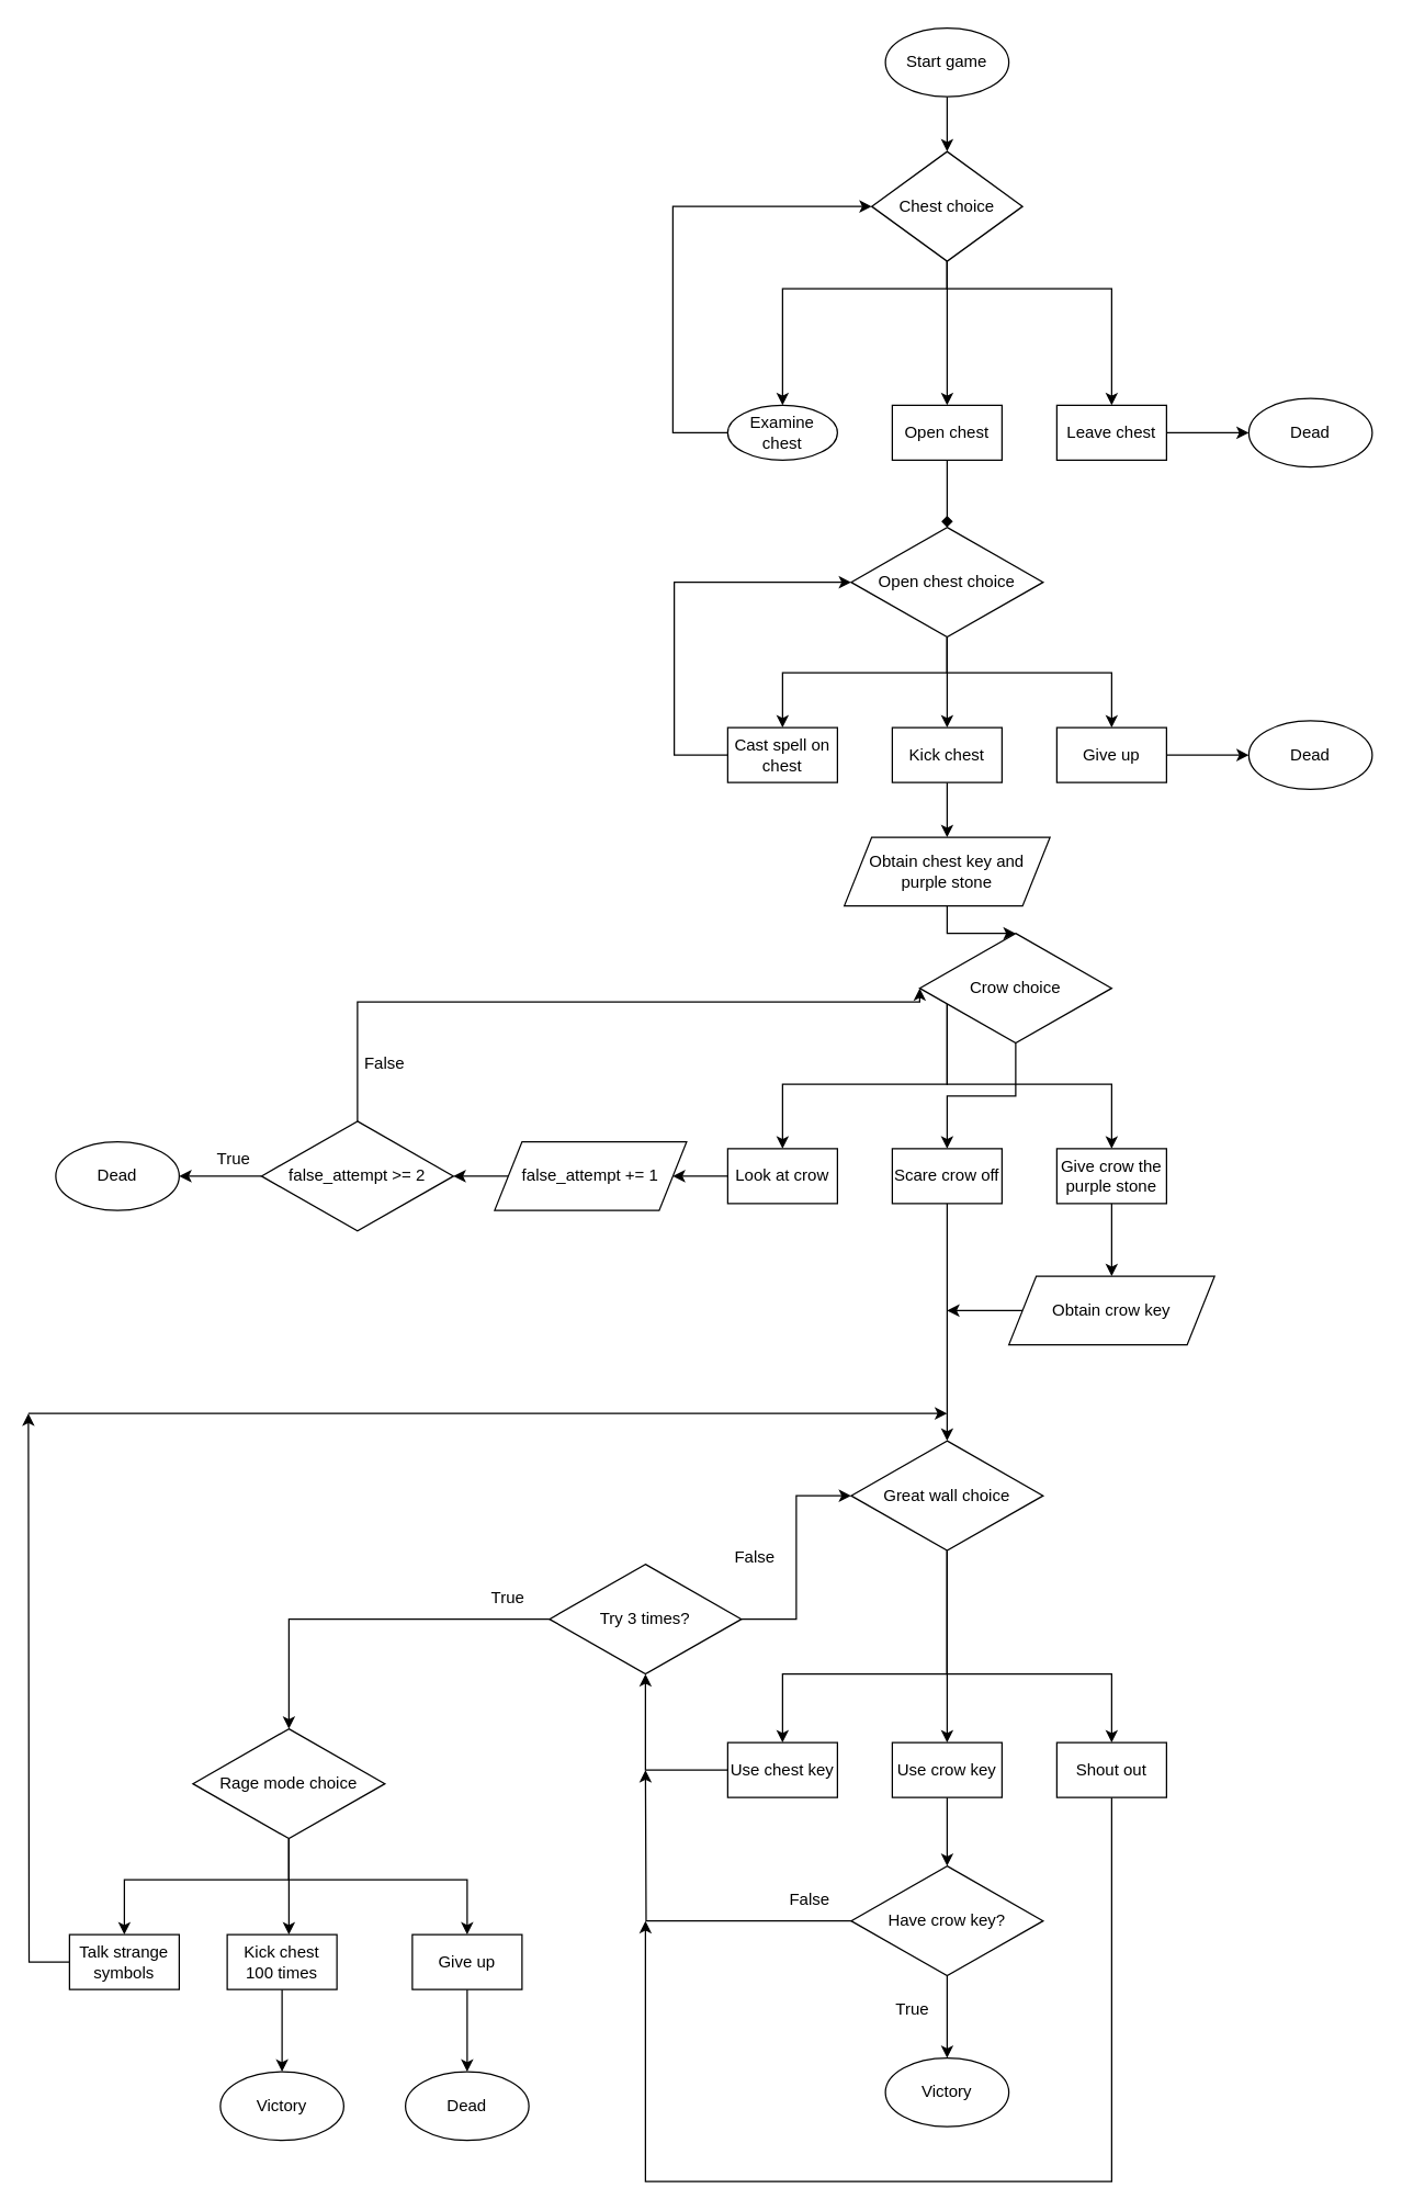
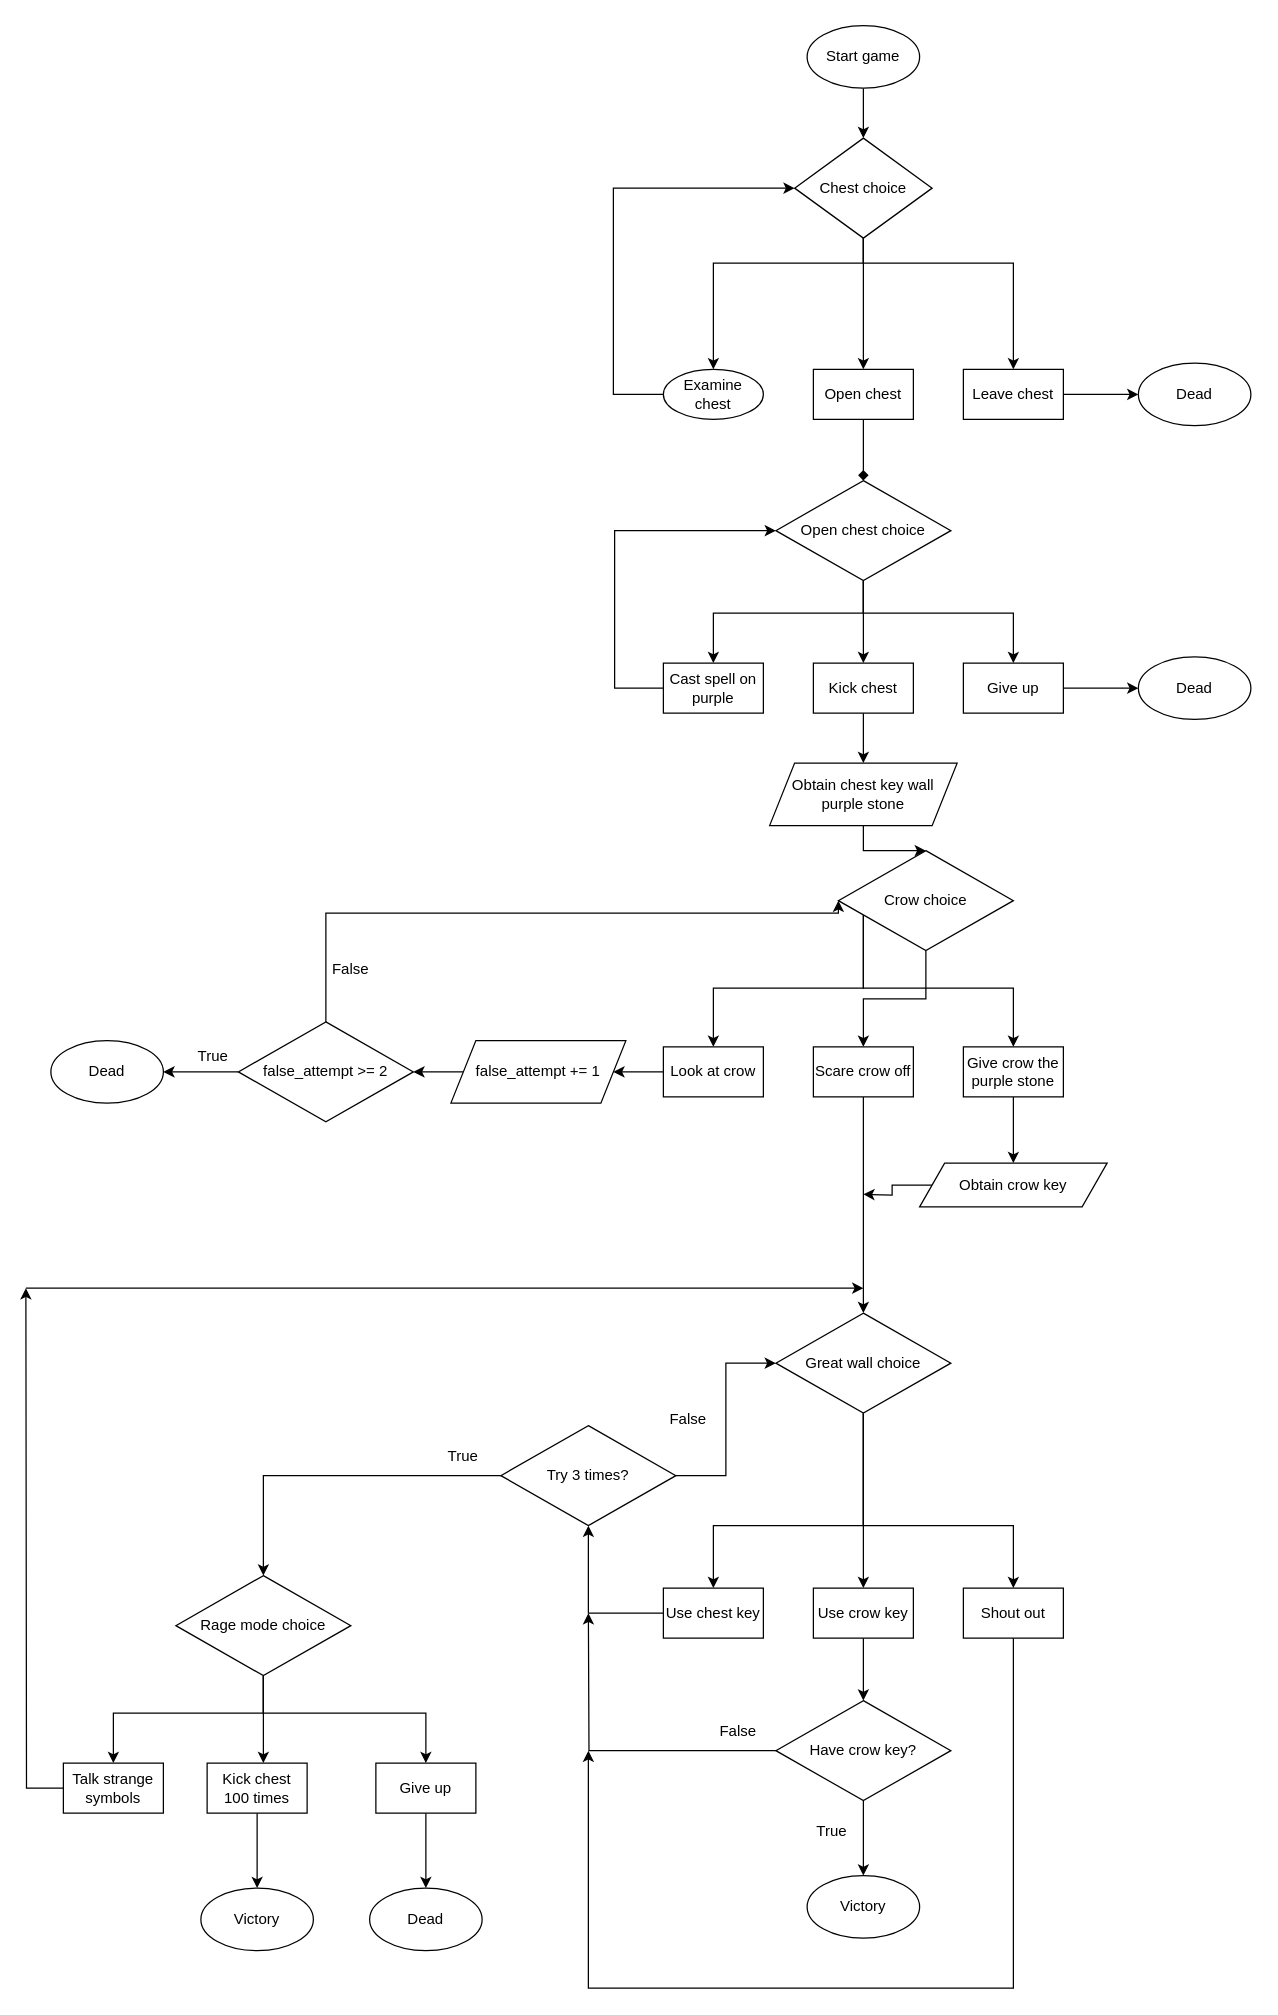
- <mxCell id="20" value="Cast spell on chest" style="rounded=0;whiteSpace=wrap;html=1;" vertex="1" parent="1"><mxGeometry x="530" y="530" width="80" height="40" as="geometry" /></mxCell>
+ <mxCell id="20" value="Cast spell on purple" style="rounded=0;whiteSpace=wrap;html=1;" vertex="1" parent="1"><mxGeometry x="530" y="530" width="80" height="40" as="geometry" /></mxCell>
- <mxCell id="45" value="Obtain chest key and purple stone" style="shape=parallelogram;perimeter=parallelogramPerimeter;whiteSpace=wrap;html=1;fixedSize=1;" vertex="1" parent="1"><mxGeometry x="615" y="610" width="150" height="50" as="geometry" /></mxCell>
+ <mxCell id="45" value="Obtain chest key wall purple stone" style="shape=parallelogram;perimeter=parallelogramPerimeter;whiteSpace=wrap;html=1;fixedSize=1;" vertex="1" parent="1"><mxGeometry x="615" y="610" width="150" height="50" as="geometry" /></mxCell>
- <mxCell id="47" value="Obtain crow key" style="shape=parallelogram;perimeter=parallelogramPerimeter;whiteSpace=wrap;html=1;fixedSize=1;" vertex="1" parent="1"><mxGeometry x="735" y="930" width="150" height="50" as="geometry" /></mxCell>
+ <mxCell id="47" value="Obtain crow key" style="shape=parallelogram;perimeter=parallelogramPerimeter;whiteSpace=wrap;html=1;fixedSize=1;" vertex="1" parent="1"><mxGeometry x="735" y="930" width="150" height="35" as="geometry" /></mxCell>
